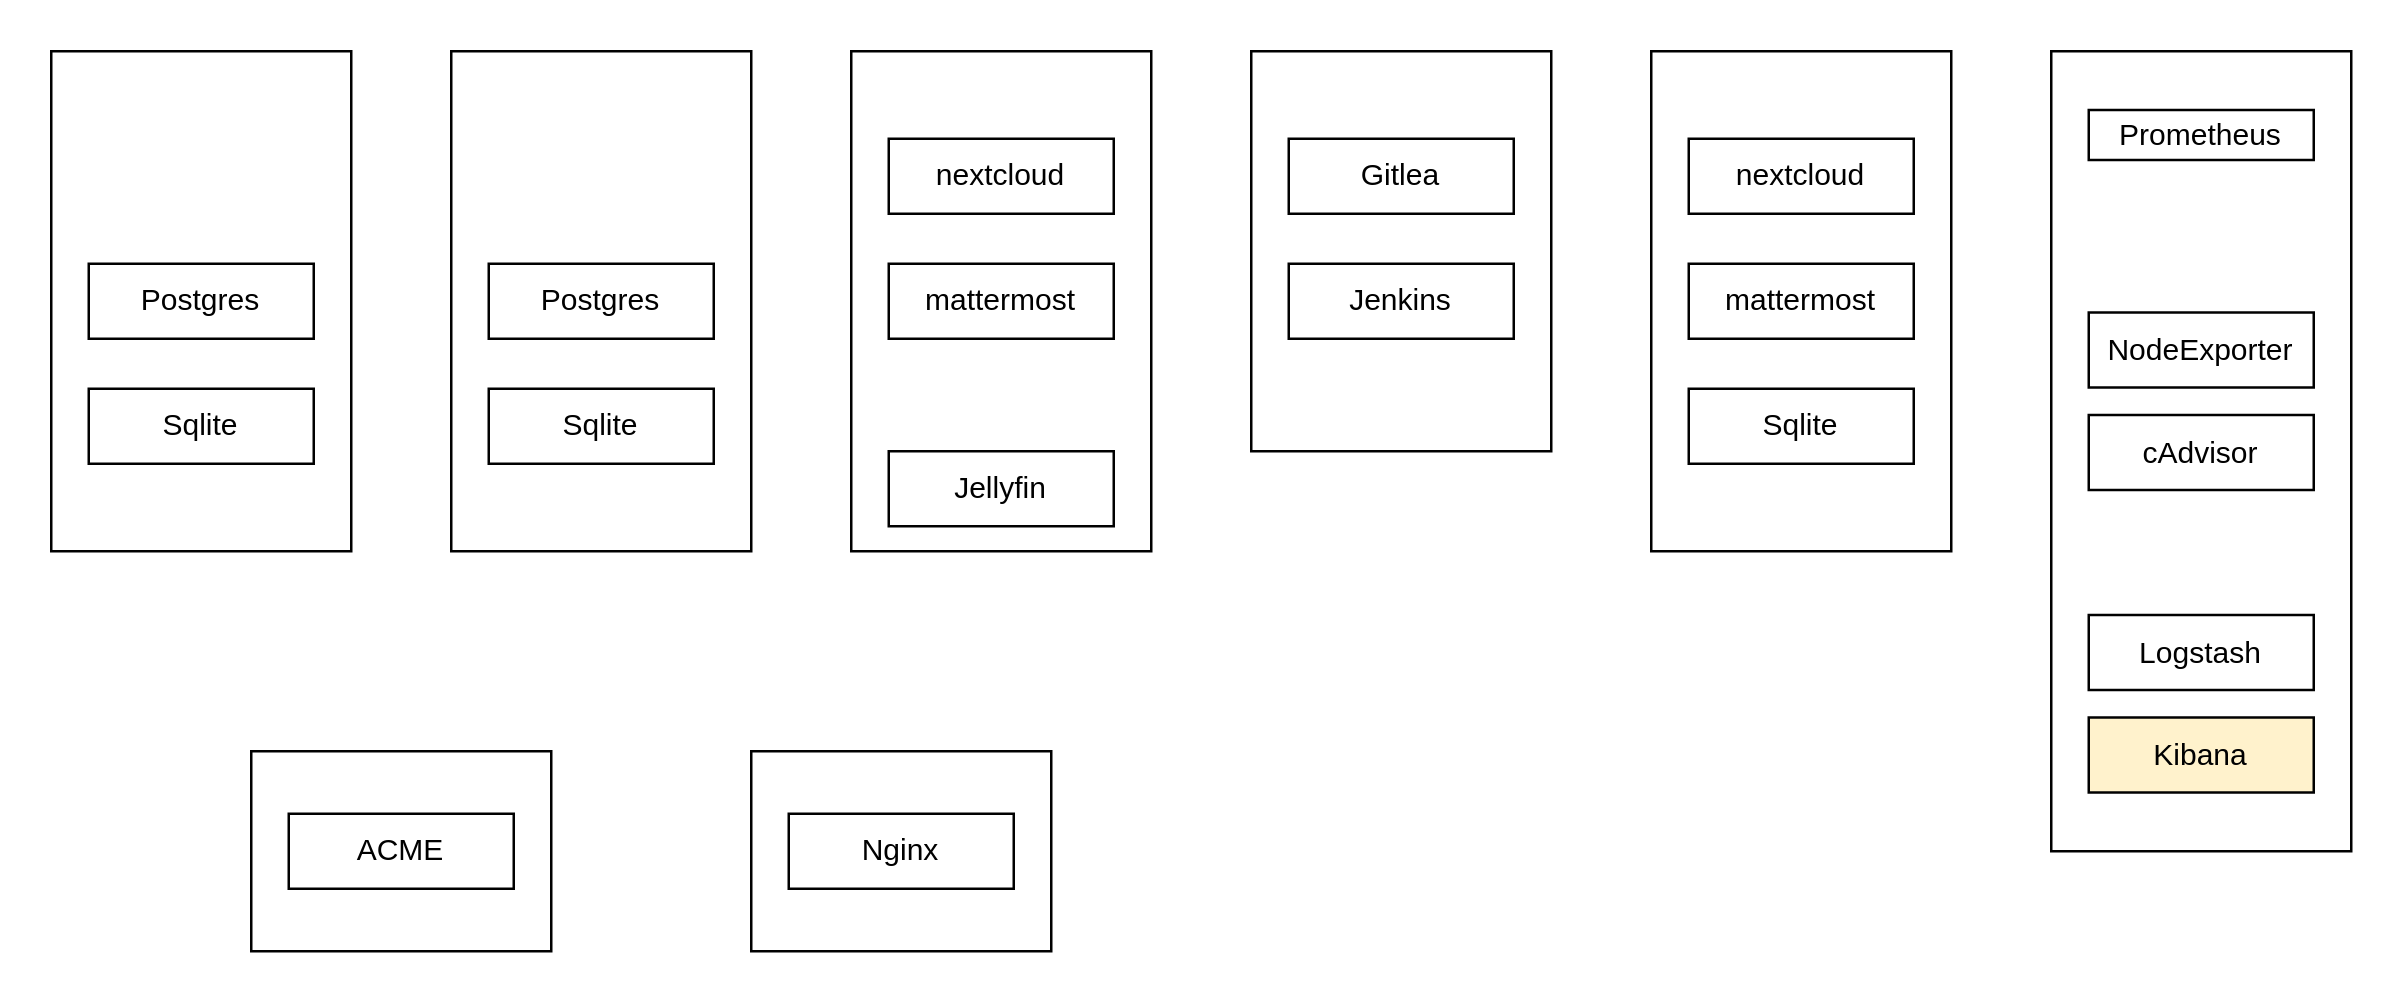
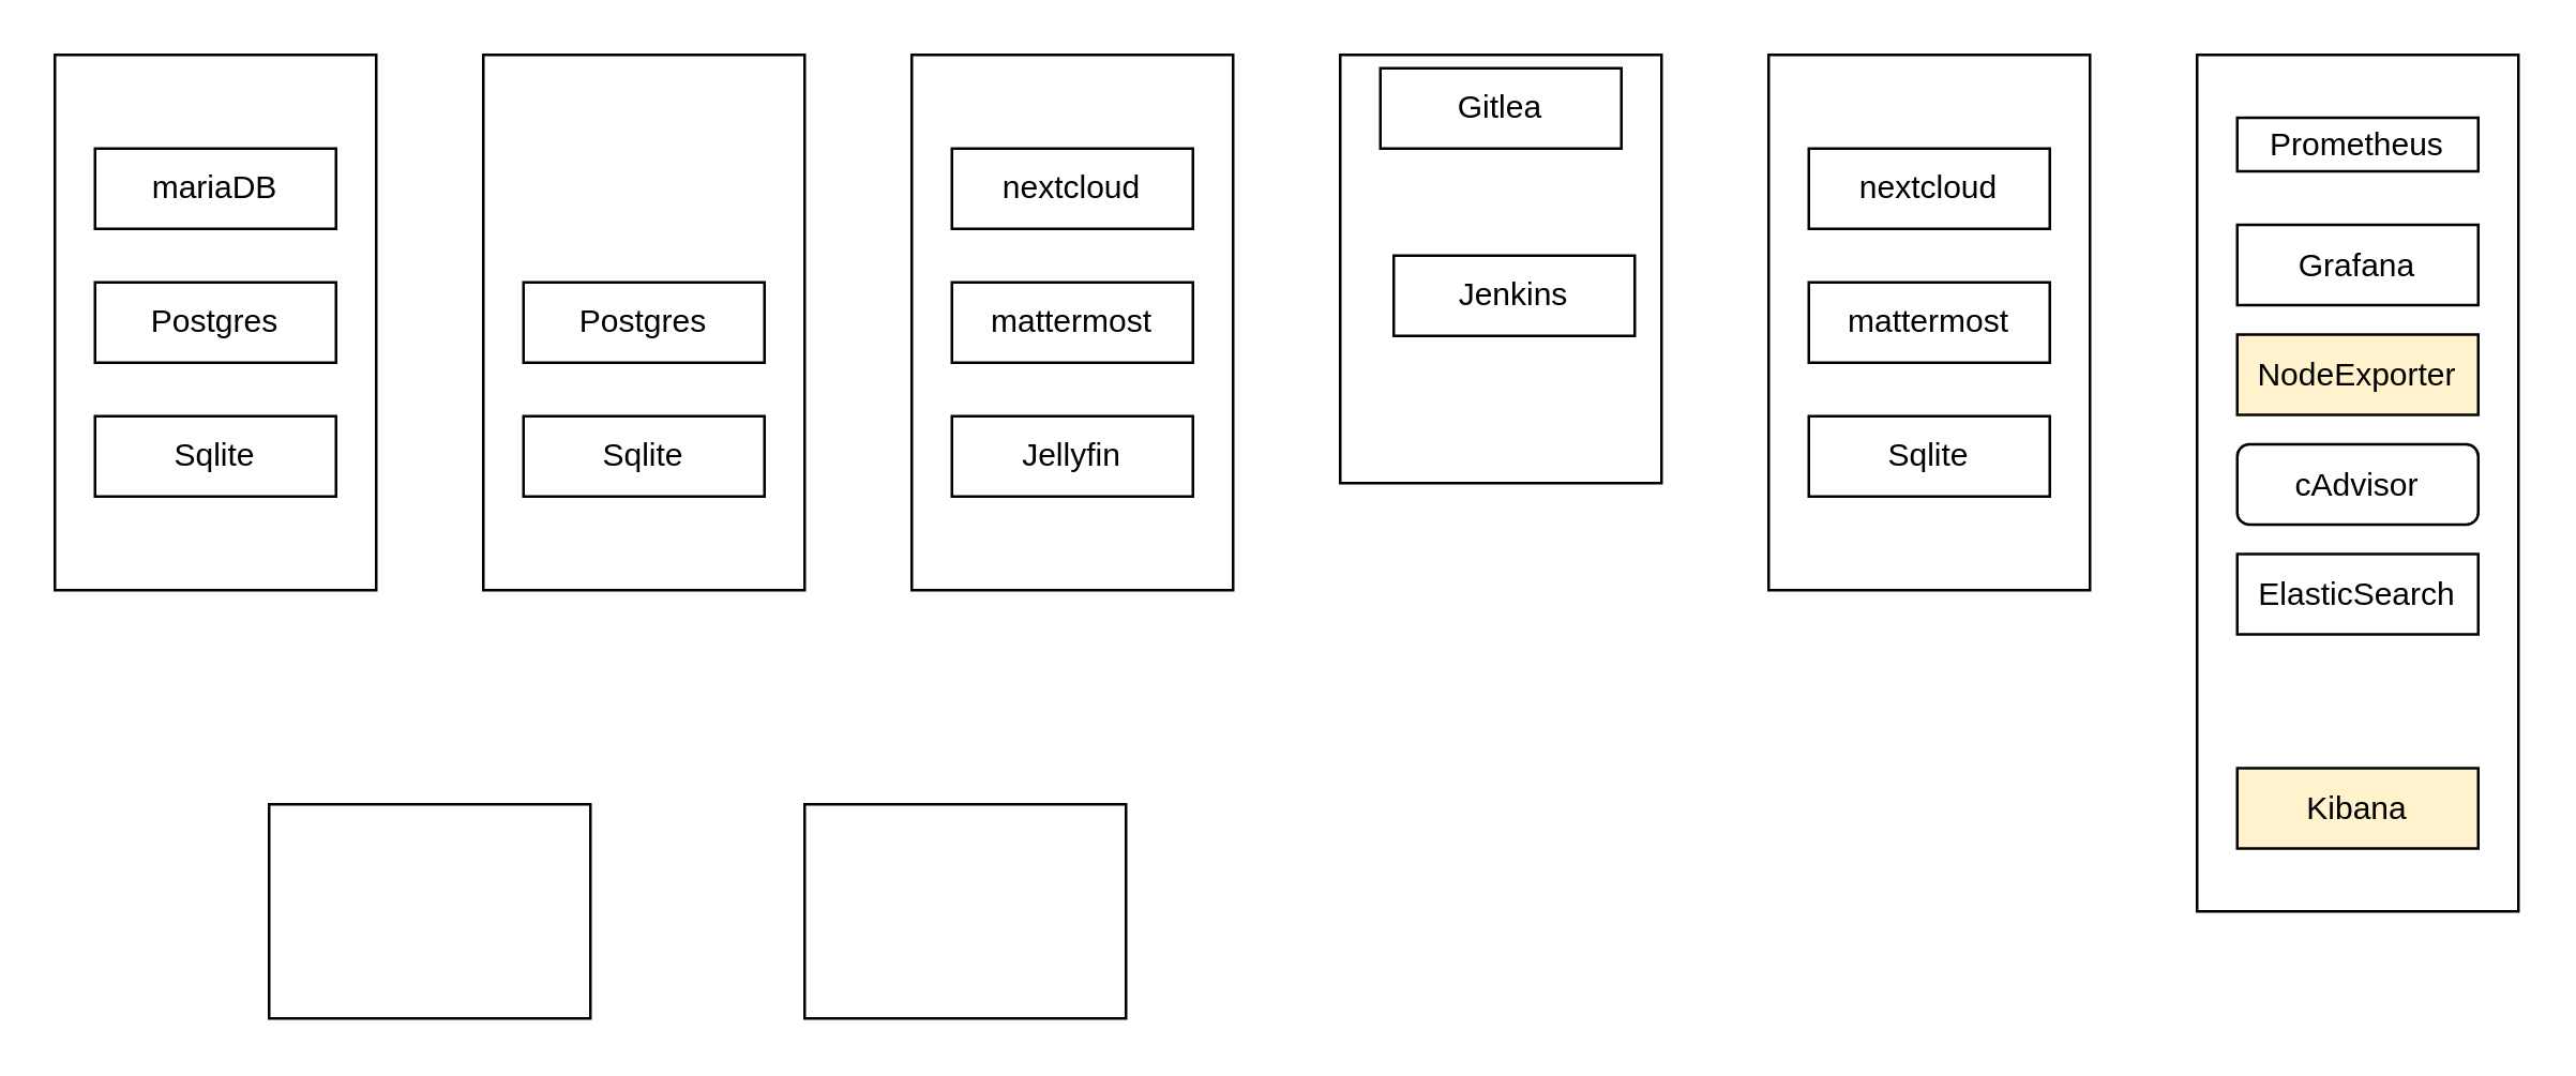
+ <mxCell id="3" value="mariaDB" style="rounded=0;whiteSpace=wrap;html=1;" parent="1" vertex="1"><mxGeometry x="35" y="55" width="90" height="30" as="geometry" /></mxCell>
- <mxCell id="18" value="Gitlea" style="rounded=0;whiteSpace=wrap;html=1;" vertex="1" parent="1"><mxGeometry x="515" y="55" width="90" height="30" as="geometry" /></mxCell>
+ <mxCell id="18" value="Gitlea" style="rounded=0;whiteSpace=wrap;html=1;" vertex="1" parent="1"><mxGeometry x="515" y="25" width="90" height="30" as="geometry" /></mxCell>
+ <mxCell id="26" value="Grafana" style="rounded=0;whiteSpace=wrap;html=1;" vertex="1" parent="1"><mxGeometry x="835" y="83.5" width="90" height="30" as="geometry" /></mxCell>
- <mxCell id="19" value="Jenkins" style="rounded=0;whiteSpace=wrap;html=1;" vertex="1" parent="1"><mxGeometry x="515" y="105" width="90" height="30" as="geometry" /></mxCell>
+ <mxCell id="19" value="Jenkins" style="rounded=0;whiteSpace=wrap;html=1;" vertex="1" parent="1"><mxGeometry x="520" y="95" width="90" height="30" as="geometry" /></mxCell>
- <mxCell id="27" value="NodeExporter" style="rounded=0;whiteSpace=wrap;html=1;" vertex="1" parent="1"><mxGeometry x="835" y="124.5" width="90" height="30" as="geometry" /></mxCell>
+ <mxCell id="27" value="NodeExporter" style="rounded=0;whiteSpace=wrap;html=1;fillColor=#fff2cc;" vertex="1" parent="1"><mxGeometry x="835" y="124.5" width="90" height="30" as="geometry" /></mxCell>
- <mxCell id="28" value="cAdvisor" style="rounded=0;whiteSpace=wrap;html=1;" vertex="1" parent="1"><mxGeometry x="835" y="165.5" width="90" height="30" as="geometry" /></mxCell>
+ <mxCell id="28" value="cAdvisor" style="whiteSpace=wrap;html=1;rounded=1;" vertex="1" parent="1"><mxGeometry x="835" y="165.5" width="90" height="30" as="geometry" /></mxCell>
- <mxCell id="16" value="&lt;span class=&quot;lo gb&quot;&gt;Jellyfin&lt;/span&gt;" style="rounded=0;whiteSpace=wrap;html=1;" vertex="1" parent="1"><mxGeometry x="355" y="180" width="90" height="30" as="geometry" /></mxCell>
+ <mxCell id="16" value="&lt;span class=&quot;lo gb&quot;&gt;Jellyfin&lt;/span&gt;" style="rounded=0;whiteSpace=wrap;html=1;" vertex="1" parent="1"><mxGeometry x="355" y="155" width="90" height="30" as="geometry" /></mxCell>
+ <mxCell id="29" value="ElasticSearch" style="rounded=0;whiteSpace=wrap;html=1;" vertex="1" parent="1"><mxGeometry x="835" y="206.5" width="90" height="30" as="geometry" /></mxCell>
- <mxCell id="30" value="Logstash" style="rounded=0;whiteSpace=wrap;html=1;" vertex="1" parent="1"><mxGeometry x="835" y="245.5" width="90" height="30" as="geometry" /></mxCell>
- <mxCell id="10" value="ACME" style="rounded=0;whiteSpace=wrap;html=1;" vertex="1" parent="1"><mxGeometry x="115" y="325" width="90" height="30" as="geometry" /></mxCell>
- <mxCell id="12" value="Nginx" style="rounded=0;whiteSpace=wrap;html=1;" vertex="1" parent="1"><mxGeometry x="315" y="325" width="90" height="30" as="geometry" /></mxCell>
